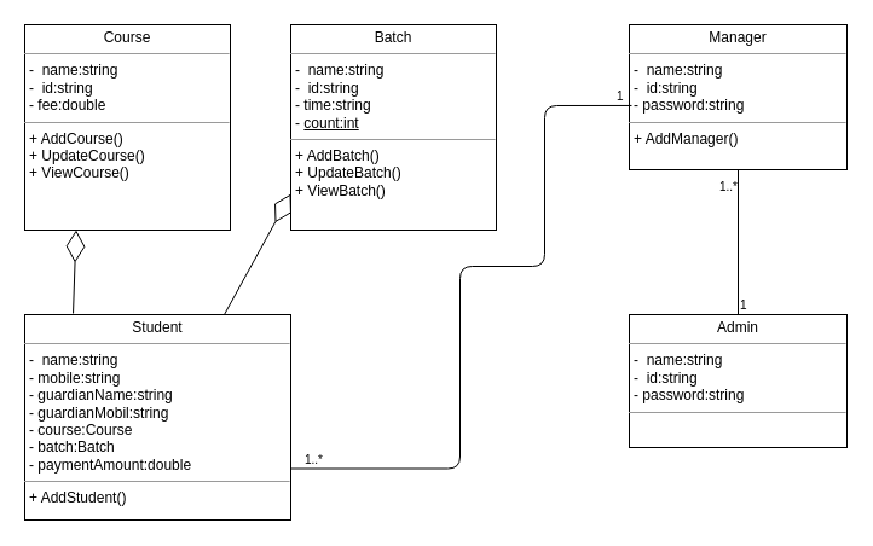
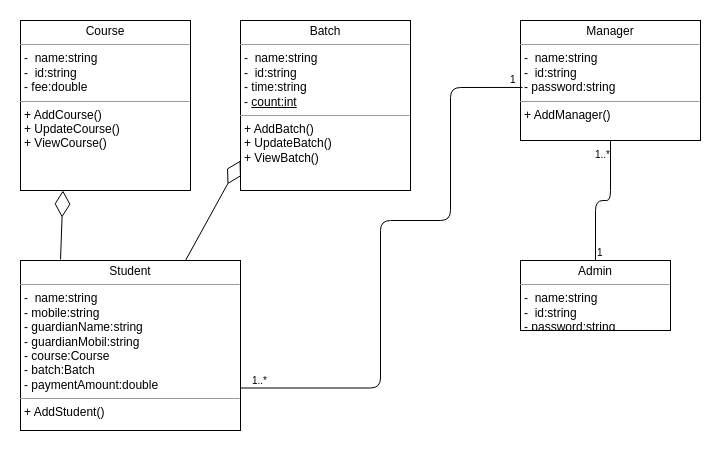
- <mxCell id="8" value="&lt;p style=&quot;margin: 0px ; margin-top: 4px ; text-align: center&quot;&gt;Admin&lt;/p&gt;&lt;hr size=&quot;1&quot;&gt;&lt;p style=&quot;margin: 0px ; margin-left: 4px&quot;&gt;-&amp;nbsp; name:string&lt;br&gt;-&amp;nbsp; id:string&lt;/p&gt;&lt;p style=&quot;margin: 0px ; margin-left: 4px&quot;&gt;- password:string&lt;/p&gt;&lt;hr size=&quot;1&quot;&gt;&lt;p style=&quot;margin: 0px ; margin-left: 4px&quot;&gt;&lt;br&gt;&lt;/p&gt;" style="verticalAlign=top;align=left;overflow=fill;fontSize=12;fontFamily=Helvetica;html=1;rounded=0;shadow=0;comic=0;labelBackgroundColor=none;strokeWidth=1" vertex="1" parent="1"><mxGeometry x="520" y="260" width="180" height="110" as="geometry" /></mxCell>
+ <mxCell id="8" value="&lt;p style=&quot;margin: 0px ; margin-top: 4px ; text-align: center&quot;&gt;Admin&lt;/p&gt;&lt;hr size=&quot;1&quot;&gt;&lt;p style=&quot;margin: 0px ; margin-left: 4px&quot;&gt;-&amp;nbsp; name:string&lt;br&gt;-&amp;nbsp; id:string&lt;/p&gt;&lt;p style=&quot;margin: 0px ; margin-left: 4px&quot;&gt;- password:string&lt;/p&gt;&lt;hr size=&quot;1&quot;&gt;&lt;p style=&quot;margin: 0px ; margin-left: 4px&quot;&gt;&lt;br&gt;&lt;/p&gt;" style="verticalAlign=top;align=left;overflow=fill;fontSize=12;fontFamily=Helvetica;html=1;rounded=0;shadow=0;comic=0;labelBackgroundColor=none;strokeWidth=1" vertex="1" parent="1"><mxGeometry x="520" y="260" width="150" height="70" as="geometry" /></mxCell>
